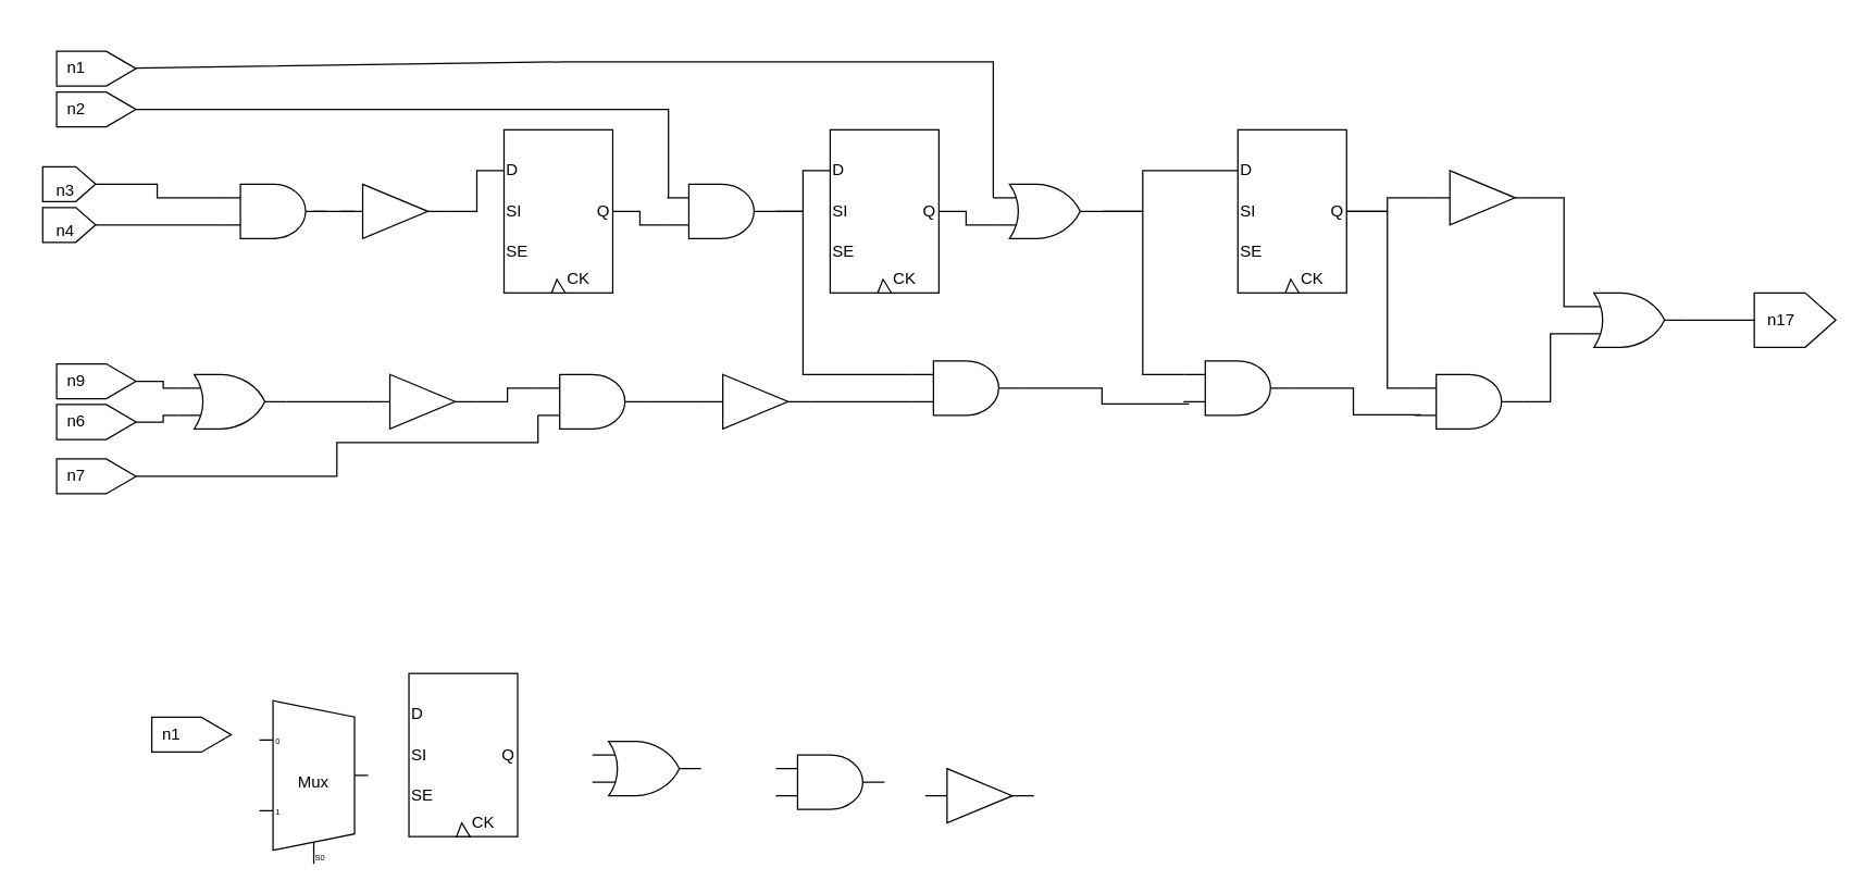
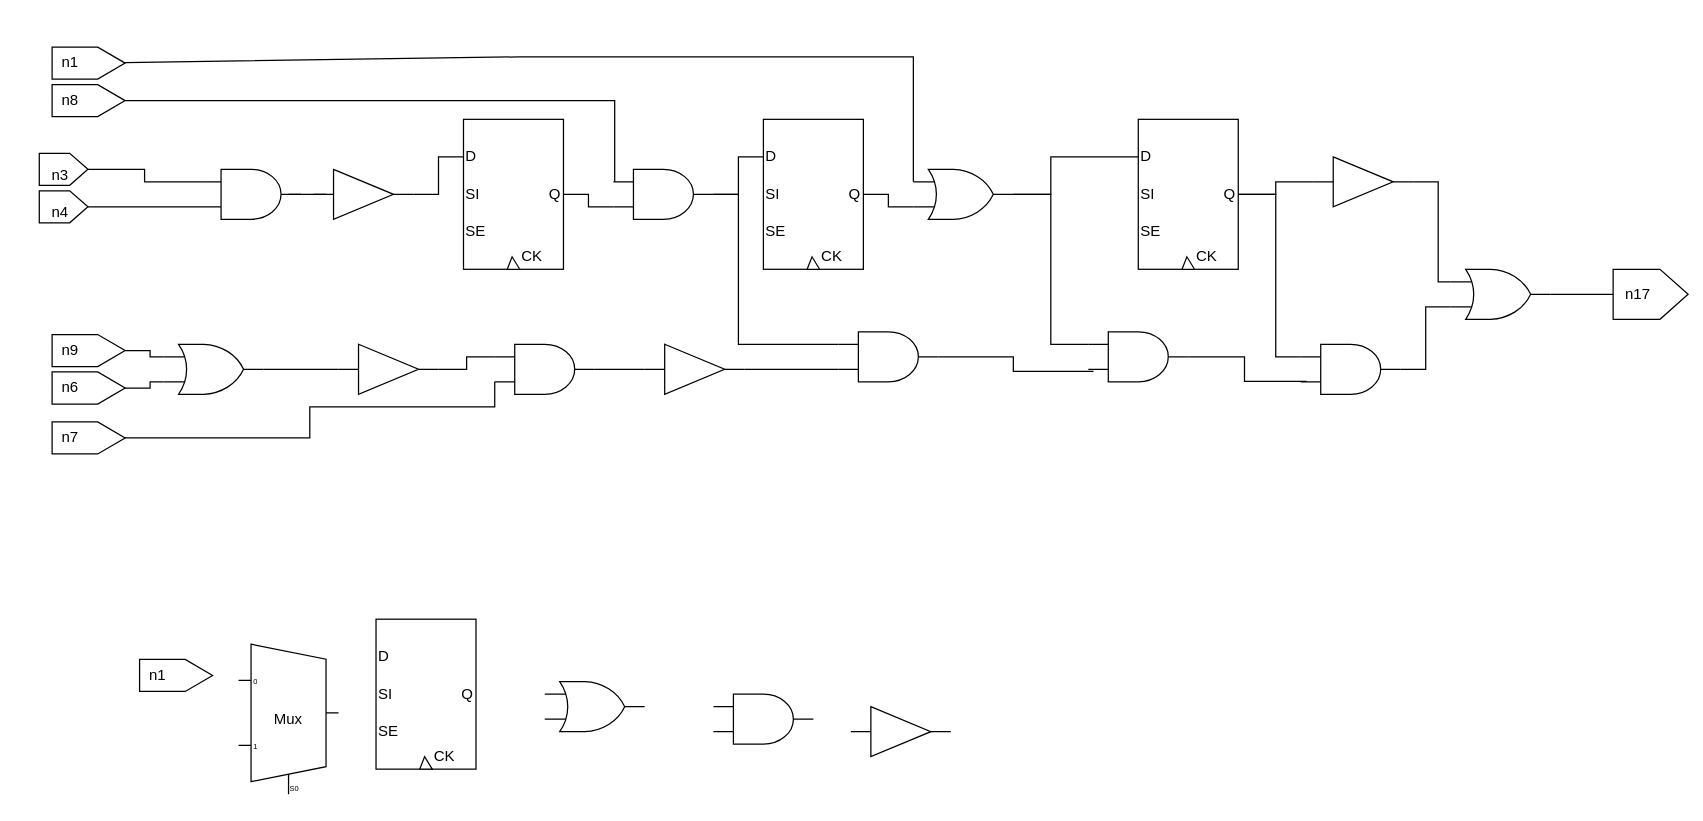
- <mxCell id="83" value="n2" style="text;html=1;align=center;verticalAlign=middle;whiteSpace=wrap;rounded=0;" vertex="1" parent="81"><mxGeometry width="30.78" height="30" as="geometry" /></mxCell>
+ <mxCell id="83" value="n8" style="text;html=1;align=center;verticalAlign=middle;whiteSpace=wrap;rounded=0;" vertex="1" parent="81"><mxGeometry width="30.78" height="30" as="geometry" /></mxCell>
